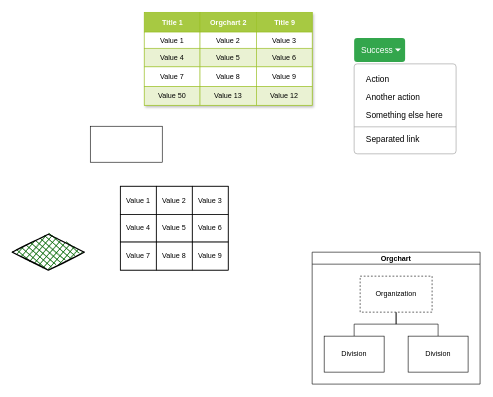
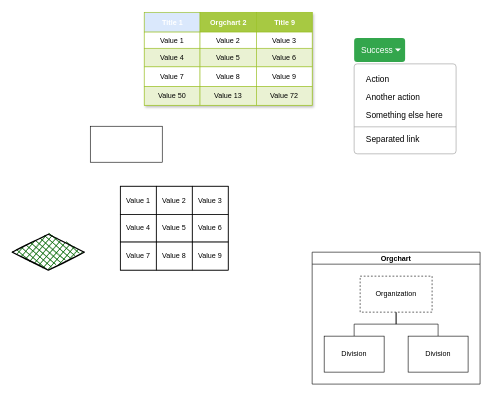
- <mxCell id="18" value="Title 1" style="connectable=0;recursiveResize=0;strokeColor=inherit;fillColor=#A7C942;align=center;fontStyle=1;fontColor=#FFFFFF;html=1;" vertex="1" parent="17"><mxGeometry width="93" height="33" as="geometry"><mxRectangle width="93" height="33" as="alternateBounds" /></mxGeometry></mxCell>
+ <mxCell id="18" value="Title 1" style="connectable=0;recursiveResize=0;strokeColor=inherit;fillColor=#dae8fc;align=center;fontStyle=1;fontColor=#FFFFFF;html=1;" vertex="1" parent="17"><mxGeometry width="93" height="33" as="geometry"><mxRectangle width="93" height="33" as="alternateBounds" /></mxGeometry></mxCell>
- <mxCell id="36" value="Value 12" style="connectable=0;recursiveResize=0;strokeColor=inherit;fillColor=inherit;whiteSpace=wrap;html=1;" vertex="1" parent="33"><mxGeometry x="187" width="93" height="31" as="geometry"><mxRectangle width="93" height="31" as="alternateBounds" /></mxGeometry></mxCell>
+ <mxCell id="36" value="Value 72" style="connectable=0;recursiveResize=0;strokeColor=inherit;fillColor=inherit;whiteSpace=wrap;html=1;" vertex="1" parent="33"><mxGeometry x="187" width="93" height="31" as="geometry"><mxRectangle width="93" height="31" as="alternateBounds" /></mxGeometry></mxCell>
